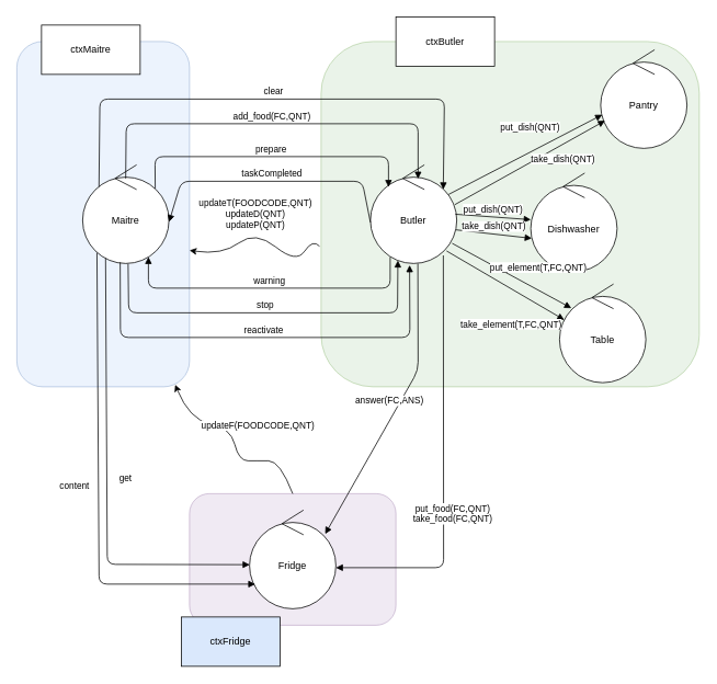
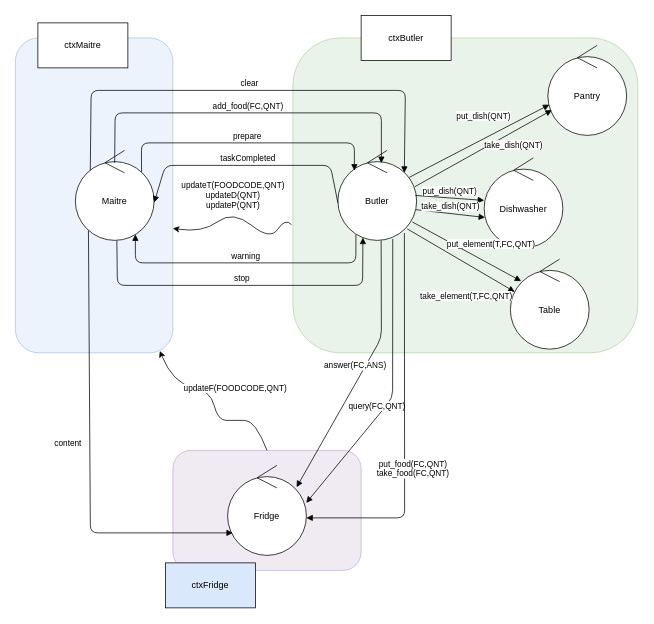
- <mxCell id="17" value="reactivate" style="html=1;verticalAlign=bottom;endArrow=none;exitX=0.454;exitY=1.017;exitDx=0;exitDy=0;exitPerimeter=0;entryX=0.435;entryY=0.988;entryDx=0;entryDy=0;entryPerimeter=0;startArrow=block;startFill=1;endFill=0;" edge="1" parent="1" source="6" target="5"><mxGeometry width="80" relative="1" as="geometry"><mxPoint x="656.02" y="314.96" as="sourcePoint" /><mxPoint x="120.24" y="309.2" as="targetPoint" /><Array as="points"><mxPoint x="498" y="410" /><mxPoint x="146" y="410" /></Array></mxGeometry></mxCell>
+ <mxCell id="31" value="query(FC,QNT)" style="html=1;verticalAlign=bottom;endArrow=block;exitX=0.697;exitY=0.985;exitDx=0;exitDy=0;exitPerimeter=0;entryX=0.999;entryY=0.416;entryDx=0;entryDy=0;entryPerimeter=0;" edge="1" parent="1" source="6" target="7"><mxGeometry x="0.078" y="-29" width="80" relative="1" as="geometry"><mxPoint x="620" y="610" as="sourcePoint" /><mxPoint x="540" y="610" as="targetPoint" /><Array as="points"><mxPoint x="523" y="530" /></Array><mxPoint x="2" y="38" as="offset" /></mxGeometry></mxCell>
- <mxCell id="28" value="get" style="html=1;verticalAlign=bottom;endArrow=block;entryX=0.002;entryY=0.553;entryDx=0;entryDy=0;entryPerimeter=0;exitX=0.266;exitY=0.946;exitDx=0;exitDy=0;exitPerimeter=0;" edge="1" parent="1" source="5" target="7"><mxGeometry x="0.014" y="23" width="80" relative="1" as="geometry"><mxPoint x="-10" y="600" as="sourcePoint" /><mxPoint x="70" y="600" as="targetPoint" /><Array as="points"><mxPoint x="130" y="686" /></Array><mxPoint as="offset" /></mxGeometry></mxCell>
